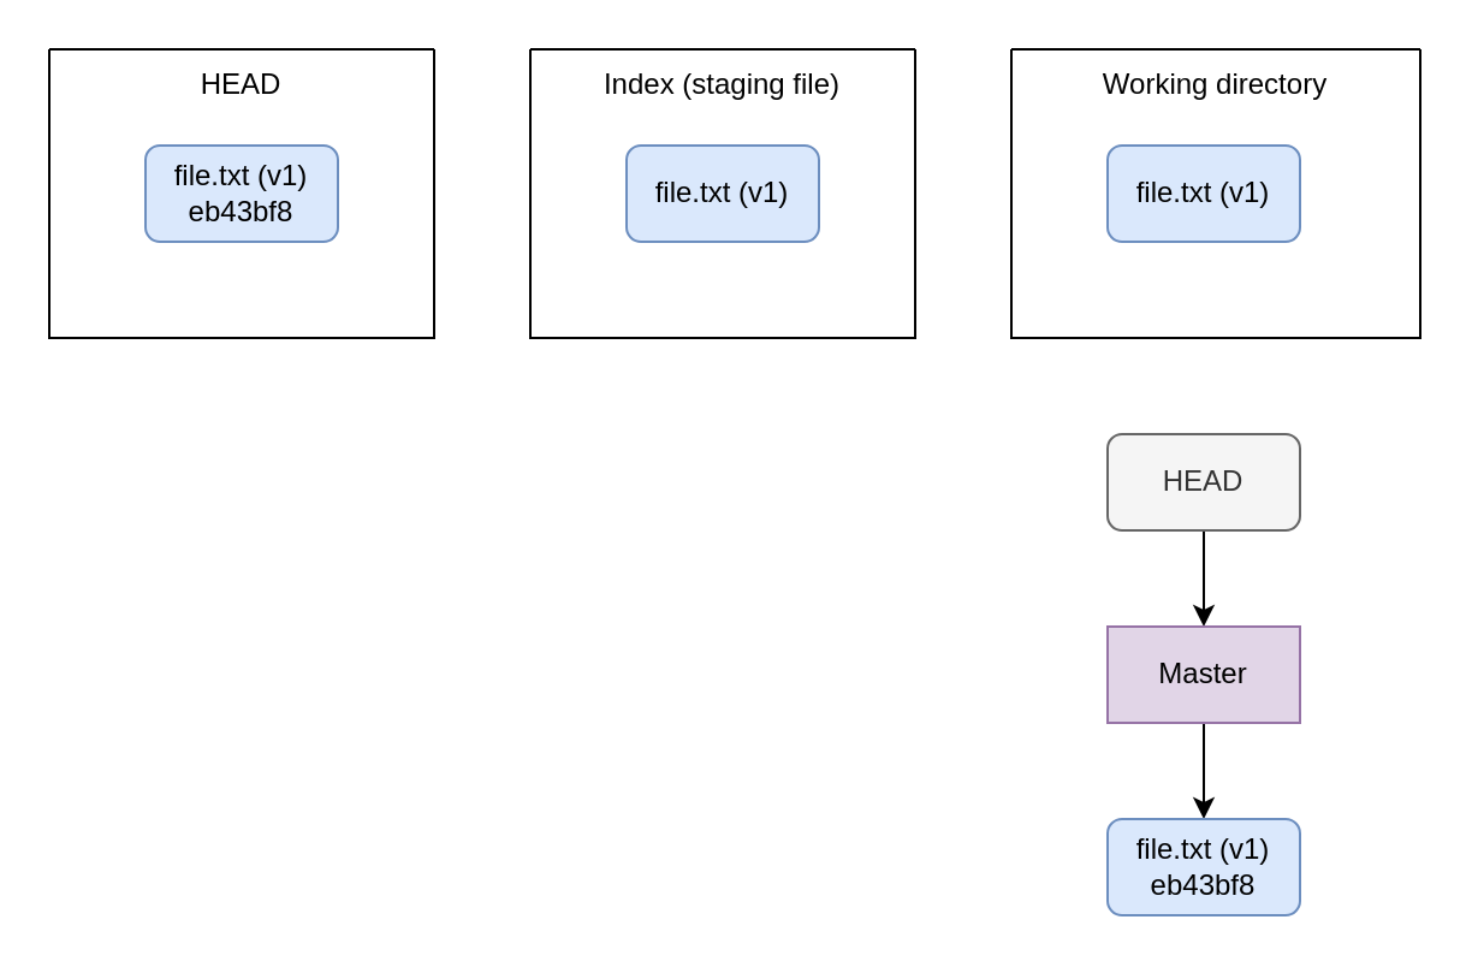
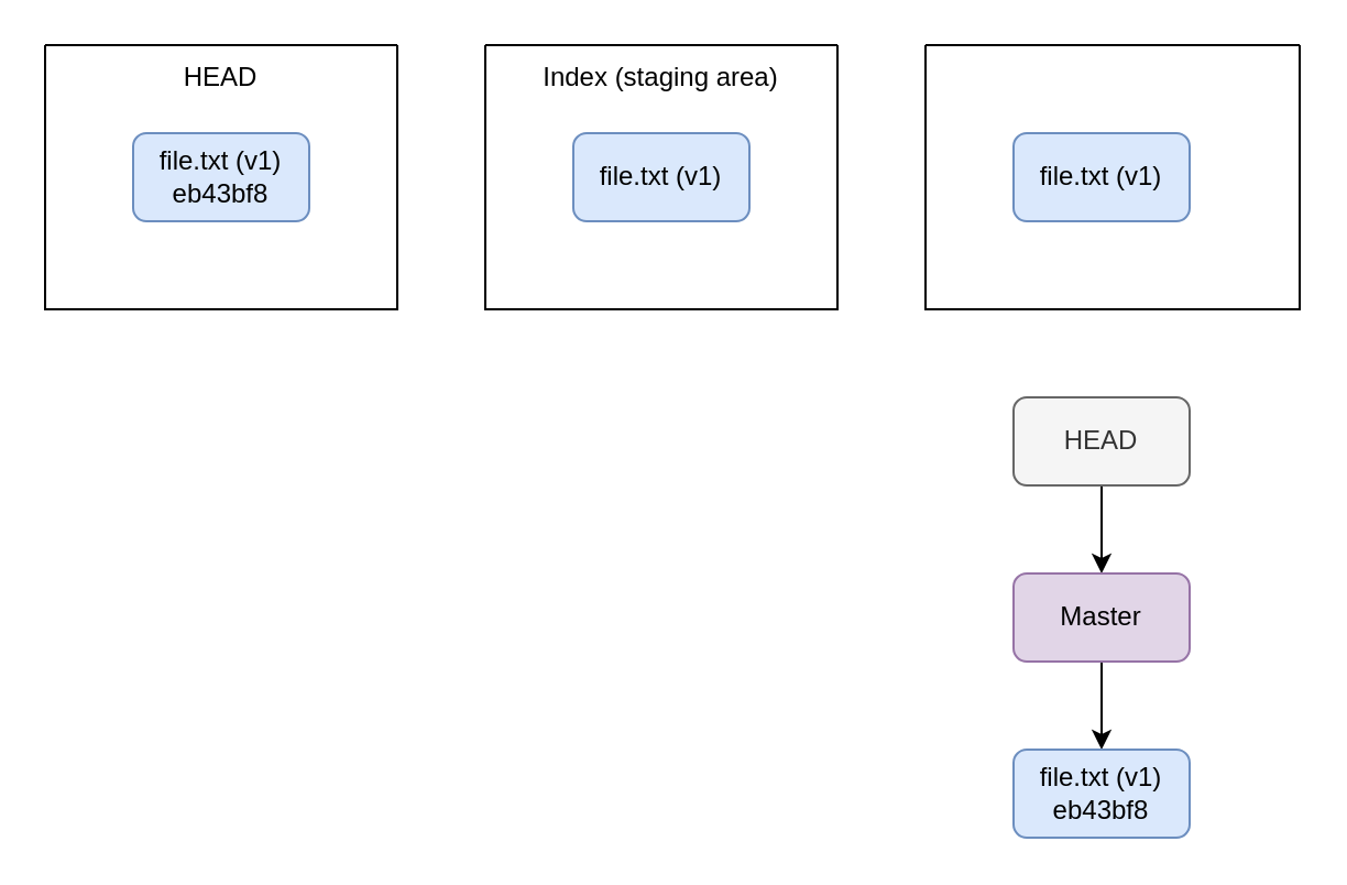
- <mxCell id="7" value="Index (staging file)" style="text;html=1;align=center;verticalAlign=middle;whiteSpace=wrap;rounded=0;" parent="5" vertex="1"><mxGeometry width="160" height="30" as="geometry" /></mxCell>
+ <mxCell id="7" value="Index (staging area)" style="text;html=1;align=center;verticalAlign=middle;whiteSpace=wrap;rounded=0;" parent="5" vertex="1"><mxGeometry width="160" height="30" as="geometry" /></mxCell>
- <mxCell id="10" value="Working directory" style="text;html=1;align=center;verticalAlign=middle;whiteSpace=wrap;rounded=0;" parent="8" vertex="1"><mxGeometry width="170" height="30" as="geometry" /></mxCell>
- <mxCell id="14" value="Master" style="whiteSpace=wrap;html=1;fillColor=#e1d5e7;strokeColor=#9673a6;rounded=0;" parent="1" vertex="1"><mxGeometry x="460" y="260" width="80" height="40" as="geometry" /></mxCell>
+ <mxCell id="14" value="Master" style="rounded=1;whiteSpace=wrap;html=1;fillColor=#e1d5e7;strokeColor=#9673a6;" parent="1" vertex="1"><mxGeometry x="460" y="260" width="80" height="40" as="geometry" /></mxCell>
